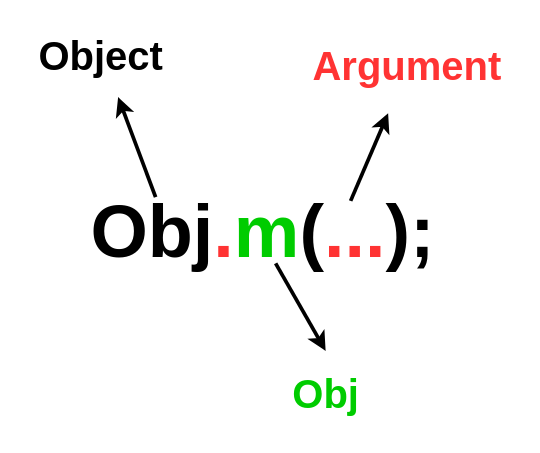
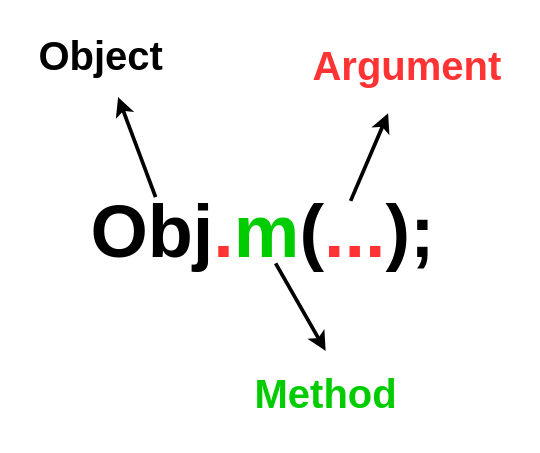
- <mxCell id="6" value="&lt;b&gt;&lt;font color=&quot;#00cc00&quot; style=&quot;font-size: 32px;&quot;&gt;Obj&lt;/font&gt;&lt;/b&gt;" style="text;html=1;align=center;verticalAlign=middle;resizable=0;points=[];autosize=1;strokeColor=none;fillColor=none;" vertex="1" parent="1"><mxGeometry x="190" y="290" width="140" height="50" as="geometry" /></mxCell>
+ <mxCell id="6" value="&lt;b&gt;&lt;font color=&quot;#00cc00&quot; style=&quot;font-size: 32px;&quot;&gt;Method&lt;/font&gt;&lt;/b&gt;" style="text;html=1;align=center;verticalAlign=middle;resizable=0;points=[];autosize=1;strokeColor=none;fillColor=none;" vertex="1" parent="1"><mxGeometry x="190" y="290" width="140" height="50" as="geometry" /></mxCell>
